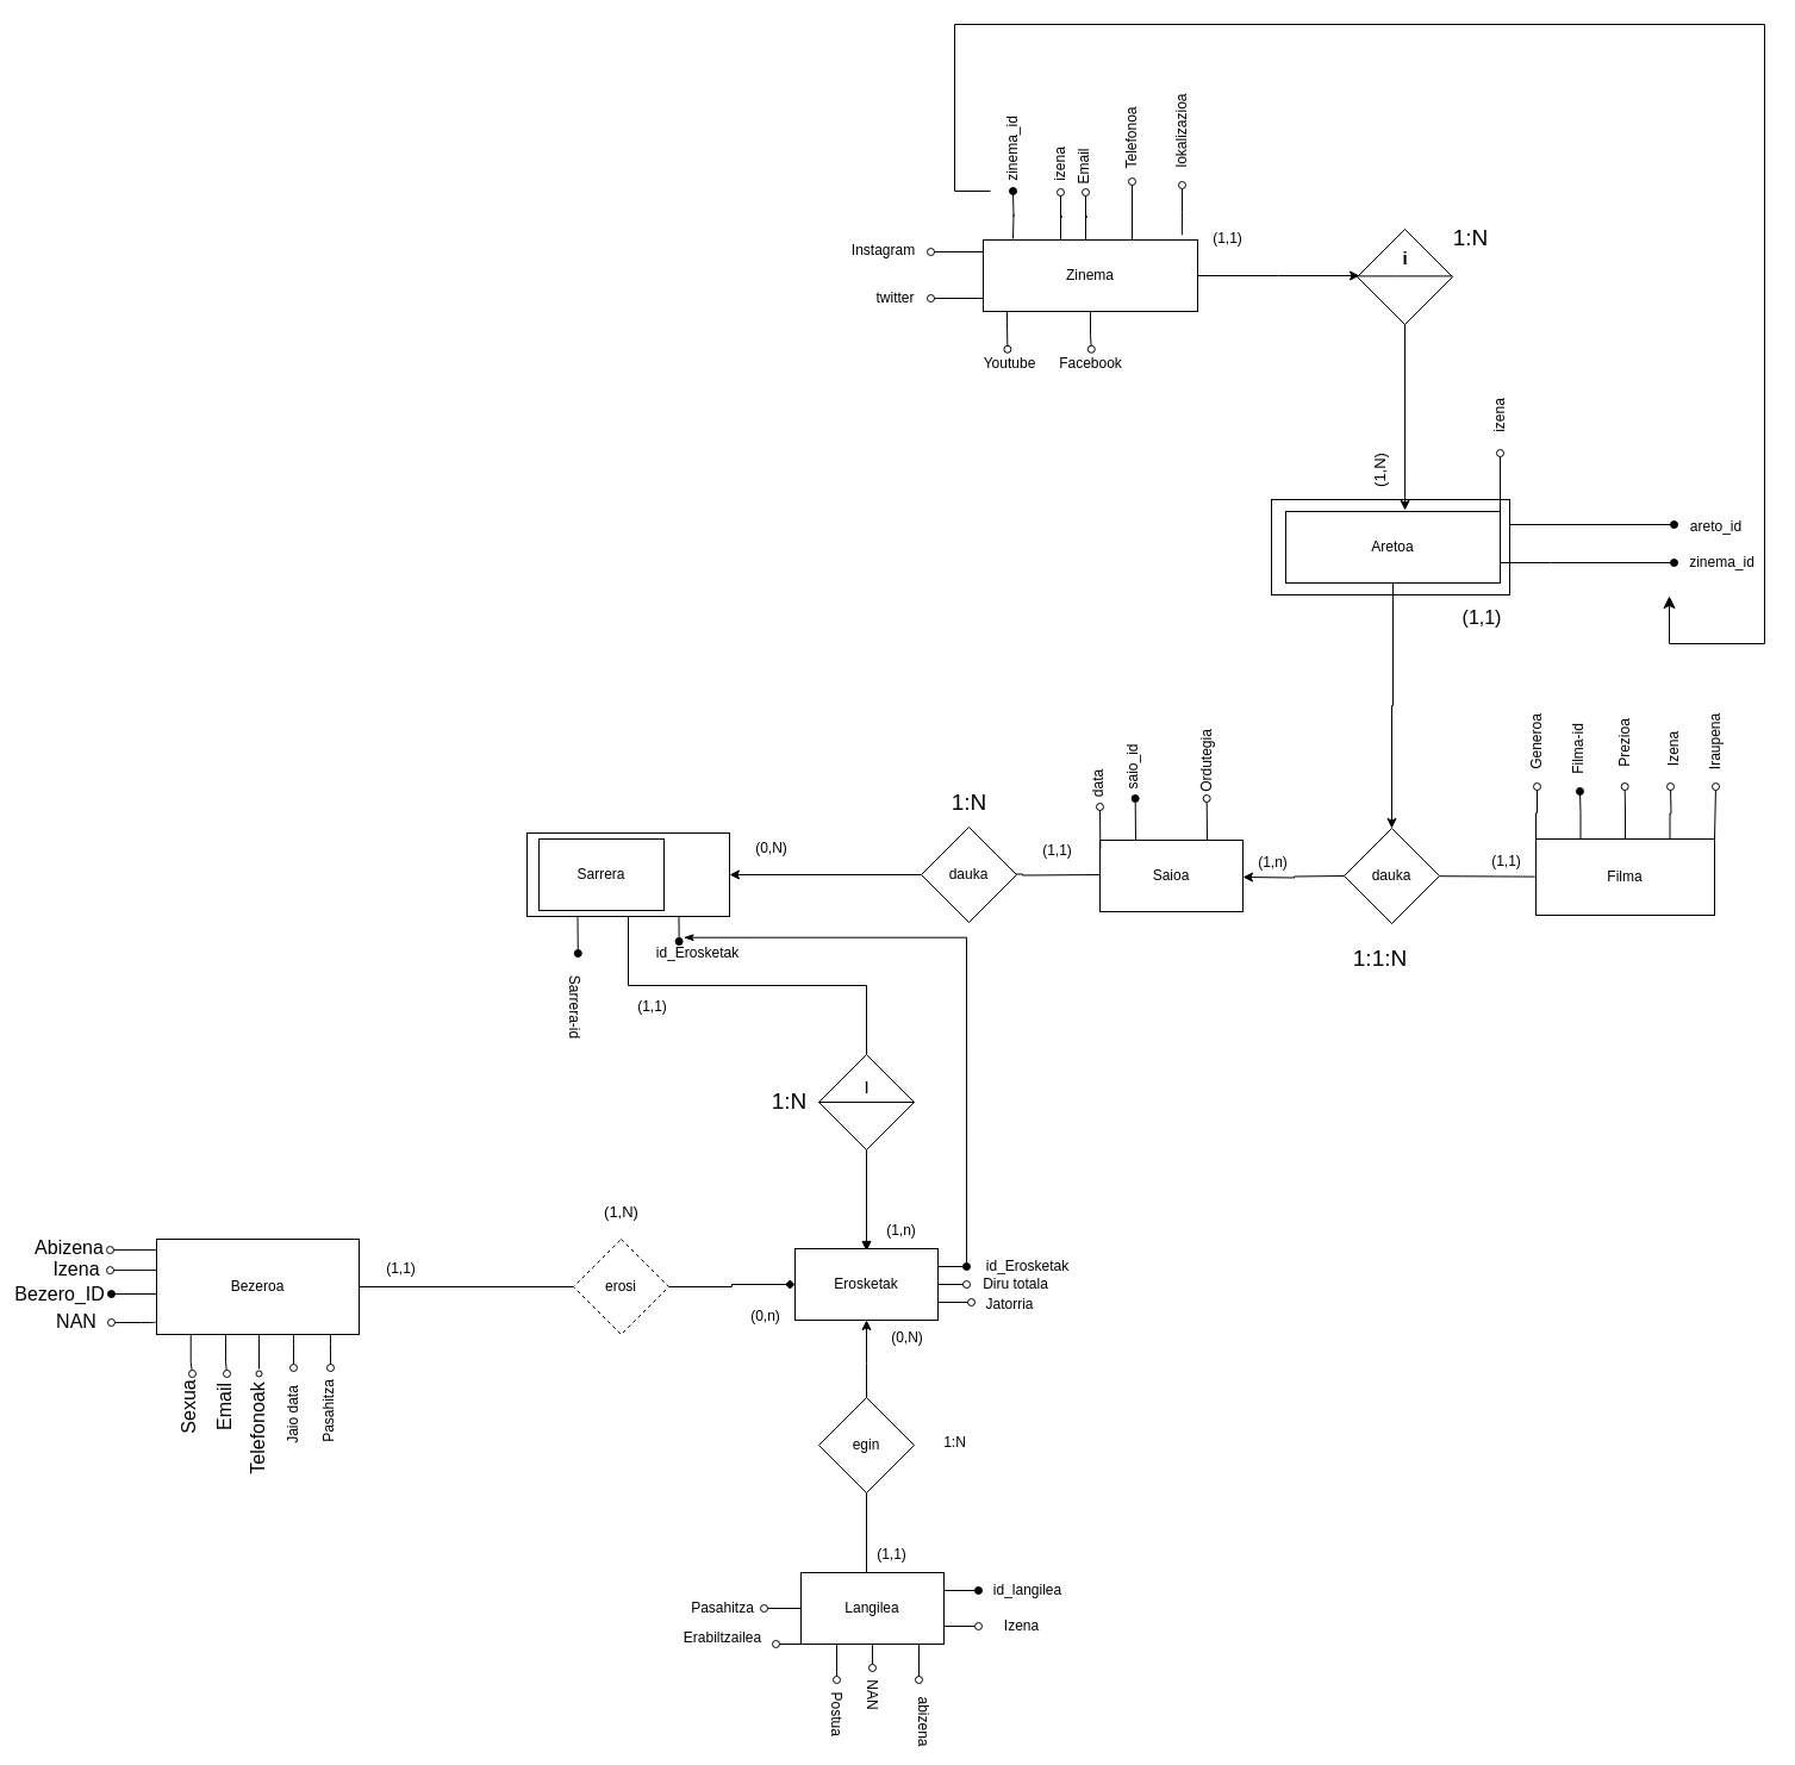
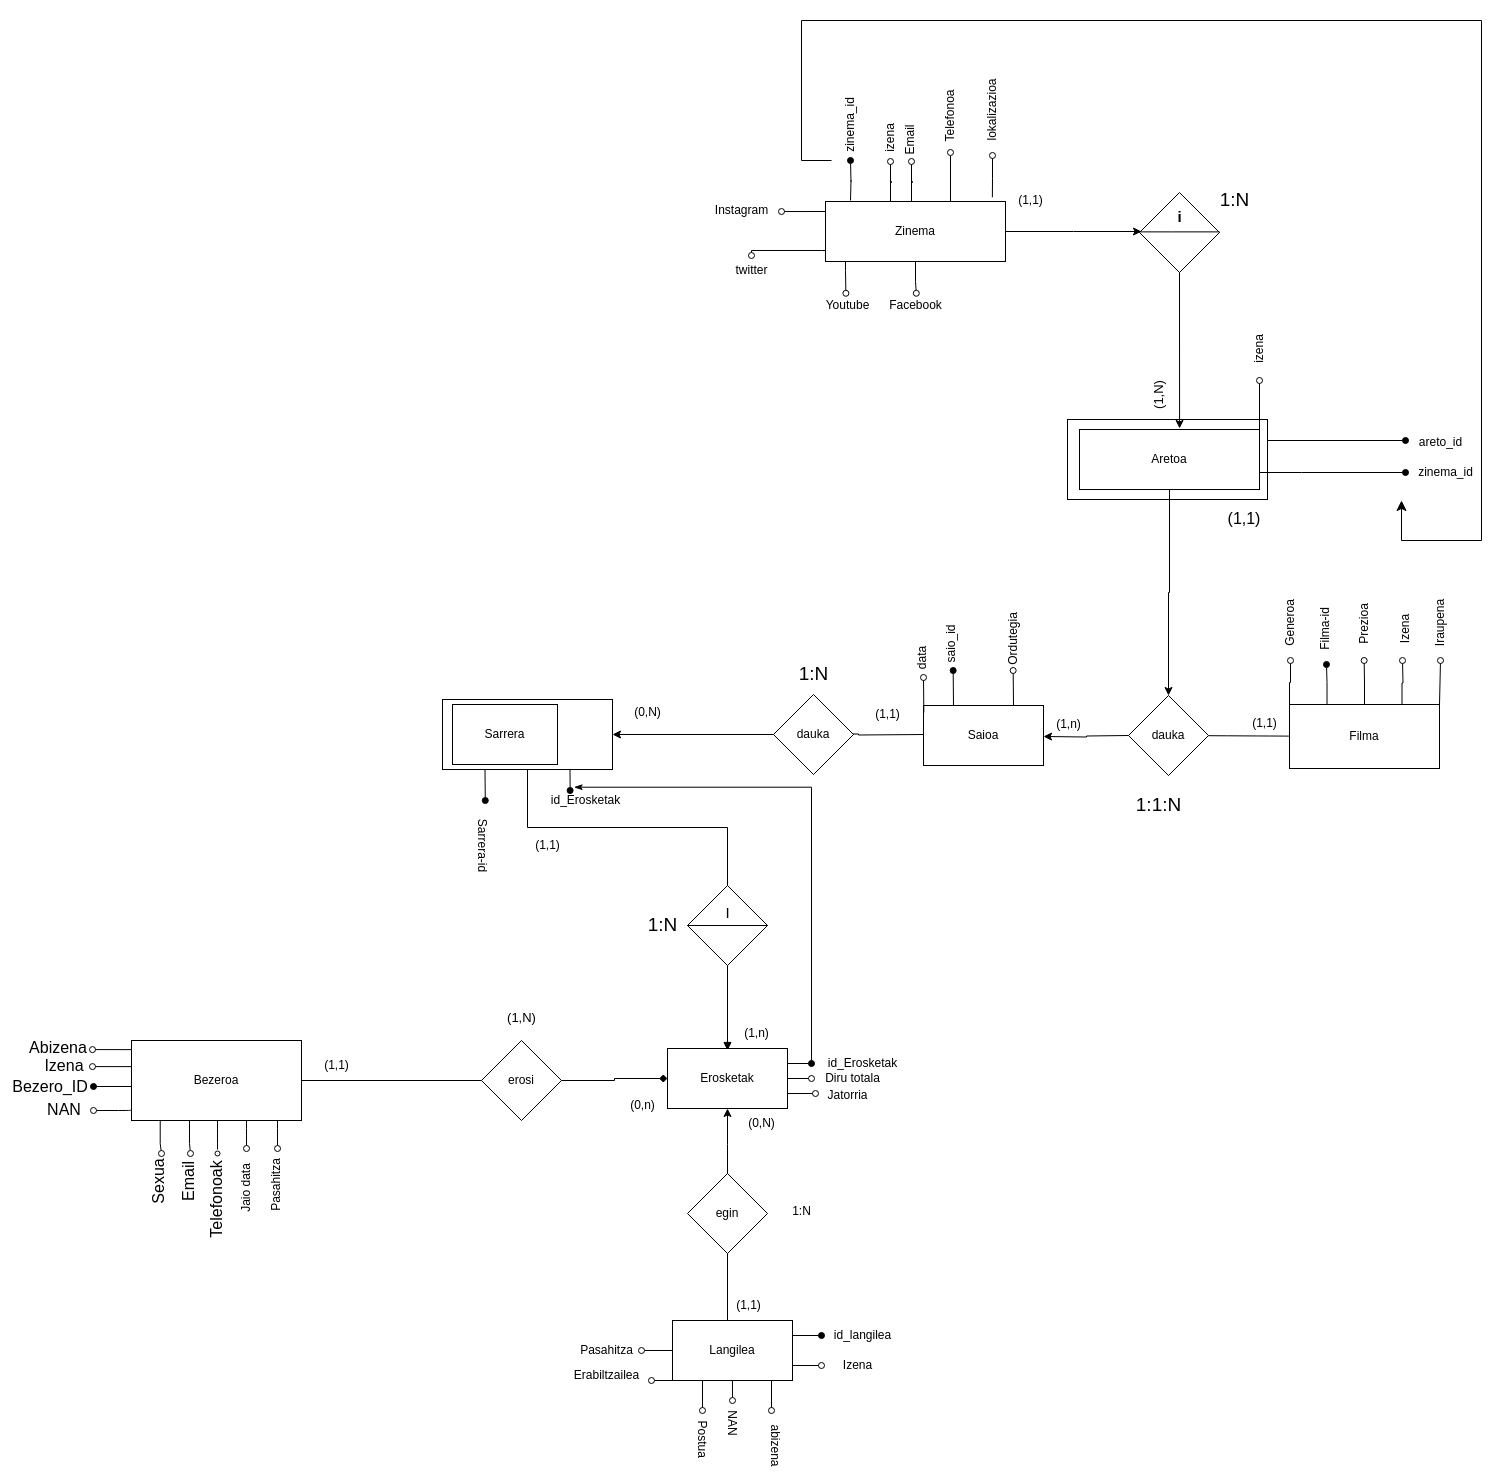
- <mxCell id="90" value="twitter" style="text;html=1;align=center;verticalAlign=middle;resizable=0;points=[];autosize=1;strokeColor=none;fillColor=none;" vertex="1" parent="1"><mxGeometry x="721" y="235" width="60" height="30" as="geometry" /></mxCell>
+ <mxCell id="90" value="twitter" style="text;html=1;align=center;verticalAlign=middle;resizable=0;points=[];autosize=1;strokeColor=none;fillColor=none;" vertex="1" parent="1"><mxGeometry x="721" y="255" width="60" height="30" as="geometry" /></mxCell>
- <mxCell id="67" value="erosi" style="rhombus;whiteSpace=wrap;html=1;dashed=1;" vertex="1" parent="1"><mxGeometry x="481" y="1040" width="80" height="80" as="geometry" /></mxCell>
+ <mxCell id="67" value="erosi" style="rhombus;whiteSpace=wrap;html=1;" vertex="1" parent="1"><mxGeometry x="481" y="1040" width="80" height="80" as="geometry" /></mxCell>
